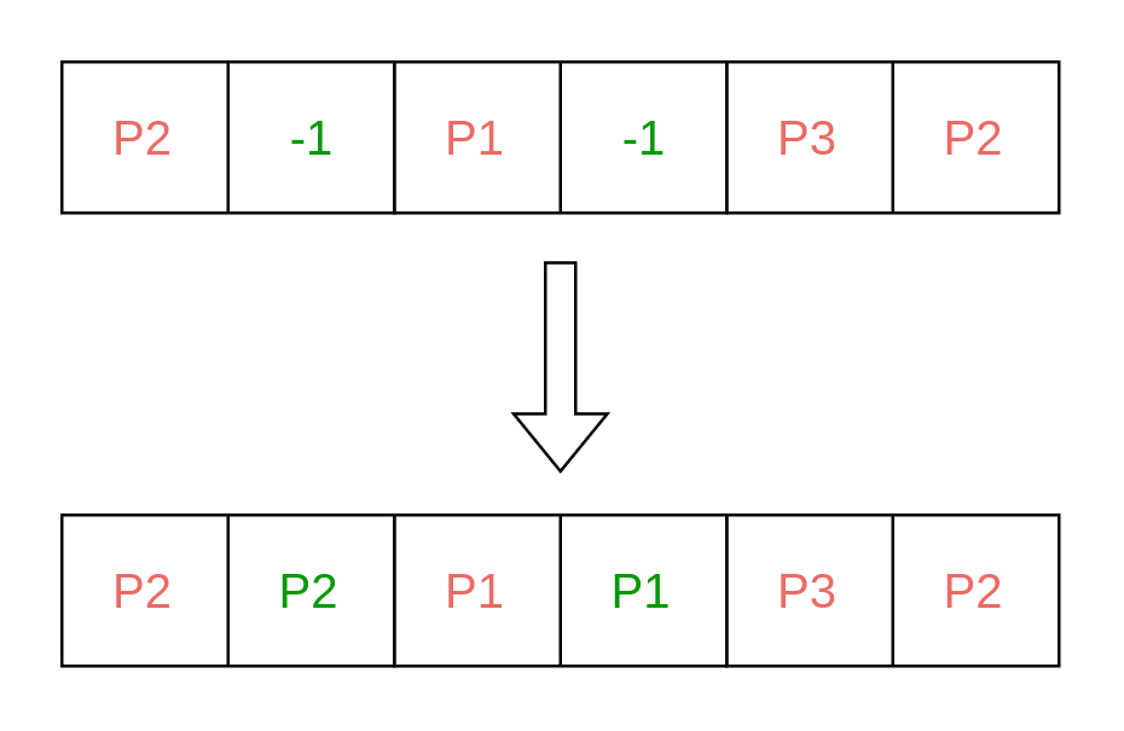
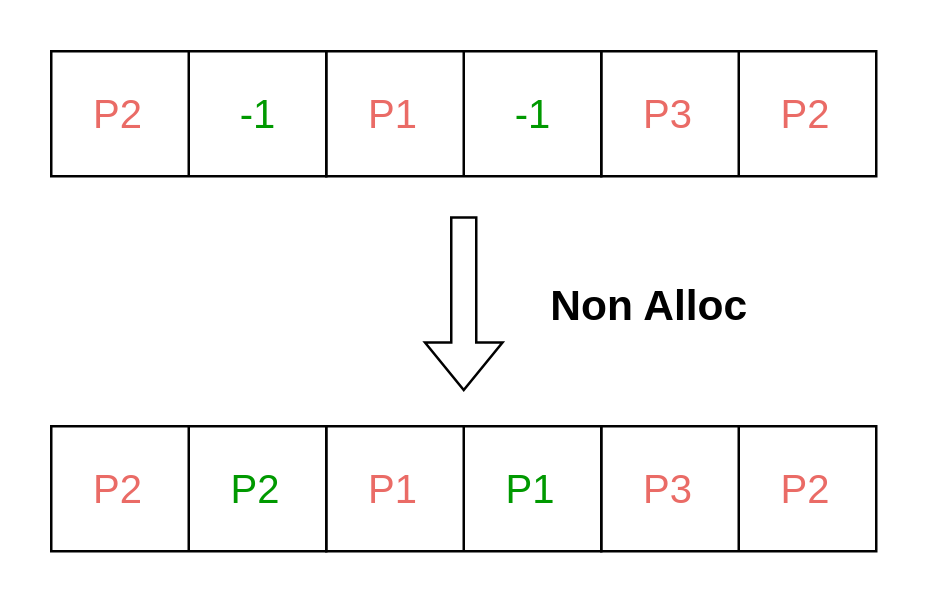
+ <mxCell id="11" value="&lt;font style=&quot;font-size: 17px;&quot;&gt;&lt;b&gt;Non Alloc&lt;/b&gt;&lt;/font&gt;" style="text;html=1;strokeColor=none;fillColor=none;align=center;verticalAlign=middle;whiteSpace=wrap;rounded=0;" parent="1" vertex="1"><mxGeometry x="209" y="108" width="100.5" height="30" as="geometry" /></mxCell>
